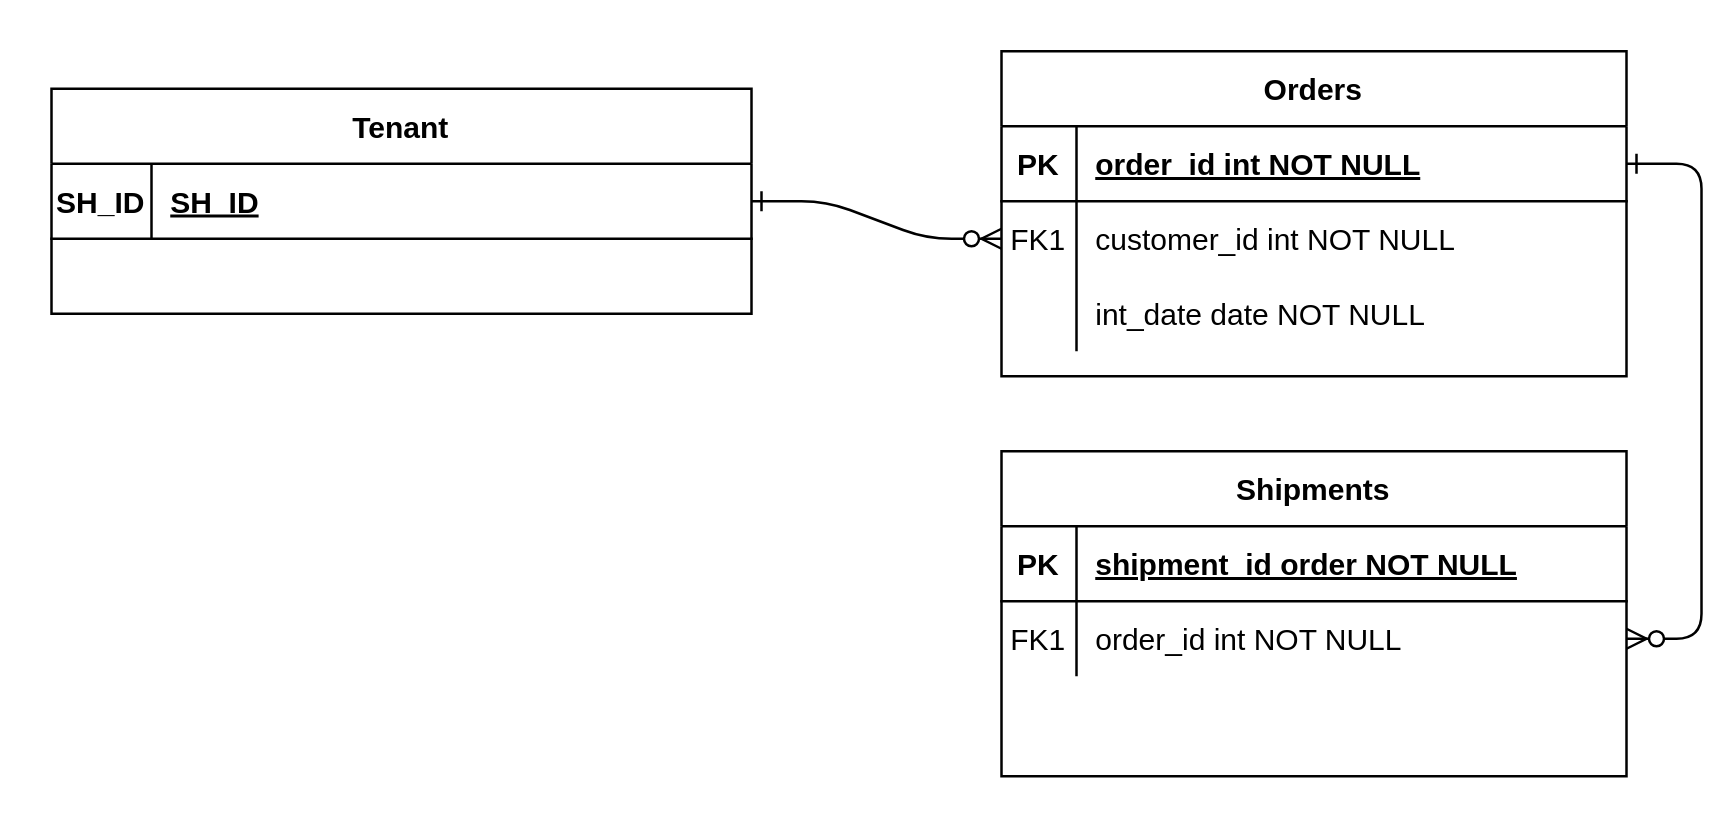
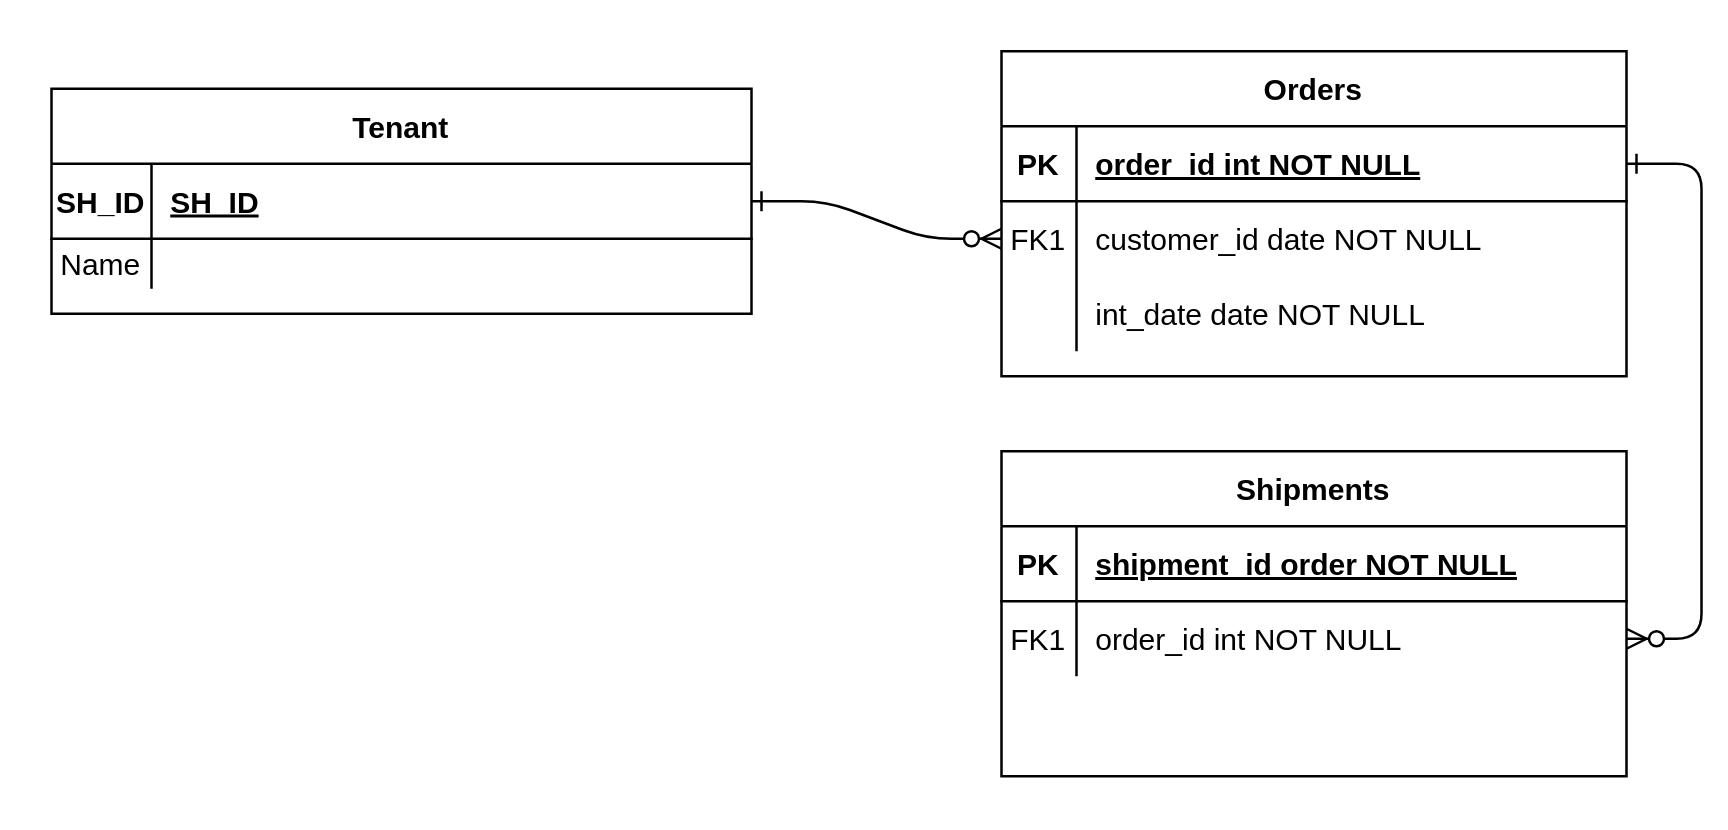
- <mxCell id="10" value="customer_id int NOT NULL" style="shape=partialRectangle;overflow=hidden;connectable=0;fillColor=none;top=0;left=0;bottom=0;right=0;align=left;spacingLeft=6;" parent="8" vertex="1"><mxGeometry x="30" width="220" height="30" as="geometry"><mxRectangle width="220" height="30" as="alternateBounds" /></mxGeometry></mxCell>
+ <mxCell id="10" value="customer_id date NOT NULL" style="shape=partialRectangle;overflow=hidden;connectable=0;fillColor=none;top=0;left=0;bottom=0;right=0;align=left;spacingLeft=6;" parent="8" vertex="1"><mxGeometry x="30" width="220" height="30" as="geometry"><mxRectangle width="220" height="30" as="alternateBounds" /></mxGeometry></mxCell>
+ <mxCell id="28" value="Name" style="shape=partialRectangle;overflow=hidden;connectable=0;fillColor=none;top=0;left=0;bottom=0;right=0;" parent="27" vertex="1"><mxGeometry width="40" height="20" as="geometry"><mxRectangle width="40" height="20" as="alternateBounds" /></mxGeometry></mxCell>
